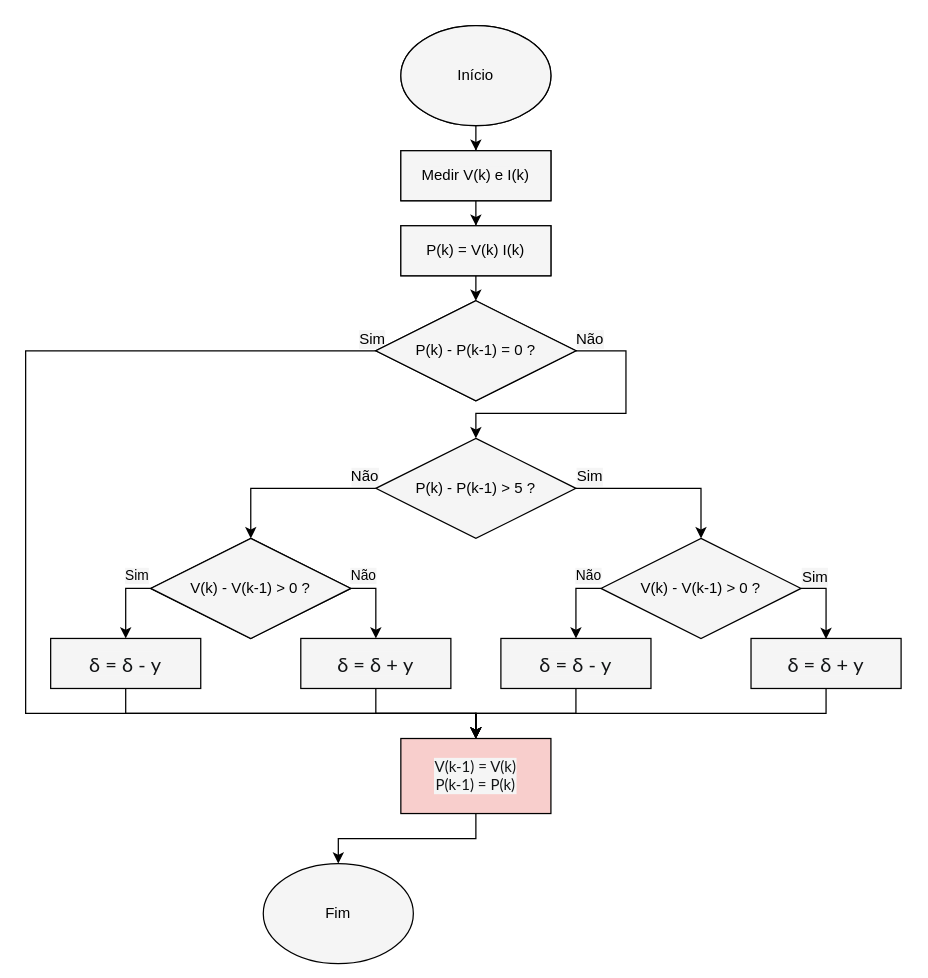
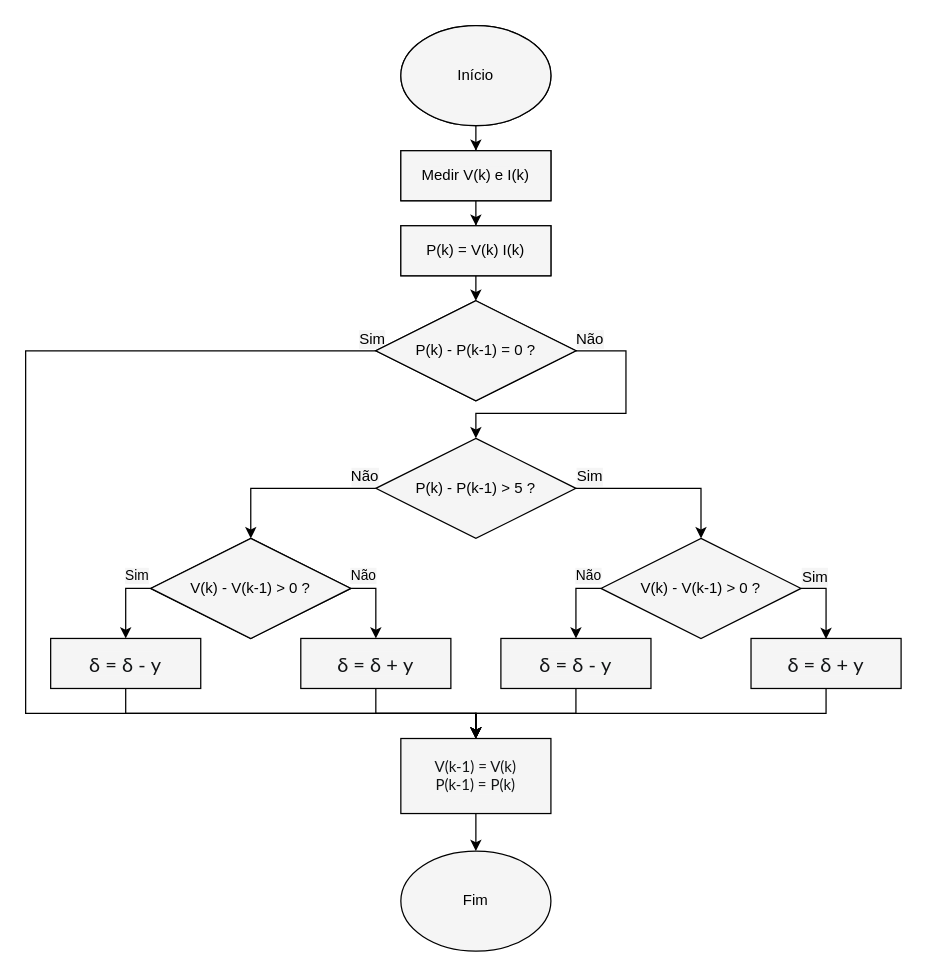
- <mxCell id="33" value="&lt;div&gt;&lt;font color=&quot;#121416&quot; face=&quot;lato&quot; style=&quot;font-size: 12px&quot;&gt;&lt;span&gt;V(k-1) = V(k)&lt;/span&gt;&lt;/font&gt;&lt;/div&gt;&lt;div&gt;&lt;font color=&quot;#121416&quot; face=&quot;lato&quot; style=&quot;font-size: 12px&quot;&gt;&lt;span&gt;P(k-1) = P(k)&lt;/span&gt;&lt;/font&gt;&lt;/div&gt;" style="rounded=0;whiteSpace=wrap;html=1;labelBackgroundColor=#F5F5F5;fillColor=#f8cecc;align=center;" parent="1" vertex="1"><mxGeometry x="320" y="590" width="120" height="60" as="geometry" /></mxCell>
+ <mxCell id="33" value="&lt;div&gt;&lt;font color=&quot;#121416&quot; face=&quot;lato&quot; style=&quot;font-size: 12px&quot;&gt;&lt;span&gt;V(k-1) = V(k)&lt;/span&gt;&lt;/font&gt;&lt;/div&gt;&lt;div&gt;&lt;font color=&quot;#121416&quot; face=&quot;lato&quot; style=&quot;font-size: 12px&quot;&gt;&lt;span&gt;P(k-1) = P(k)&lt;/span&gt;&lt;/font&gt;&lt;/div&gt;" style="rounded=0;whiteSpace=wrap;html=1;labelBackgroundColor=#F5F5F5;fillColor=#F5F5F5;align=center;" parent="1" vertex="1"><mxGeometry x="320" y="590" width="120" height="60" as="geometry" /></mxCell>
- <mxCell id="34" value="Fim" style="ellipse;whiteSpace=wrap;html=1;labelBackgroundColor=#F5F5F5;fillColor=#F5F5F5;" parent="1" vertex="1"><mxGeometry x="210" y="690" width="120" height="80" as="geometry" /></mxCell>
+ <mxCell id="34" value="Fim" style="ellipse;whiteSpace=wrap;html=1;labelBackgroundColor=#F5F5F5;fillColor=#F5F5F5;" parent="1" vertex="1"><mxGeometry x="320" y="680" width="120" height="80" as="geometry" /></mxCell>
